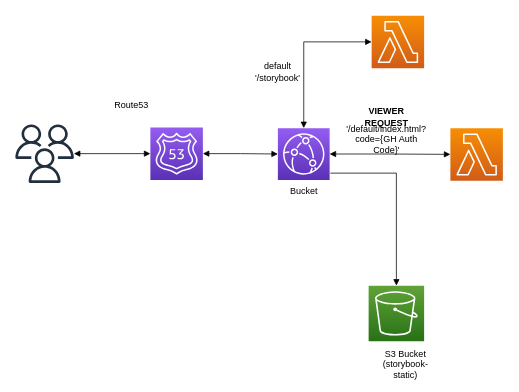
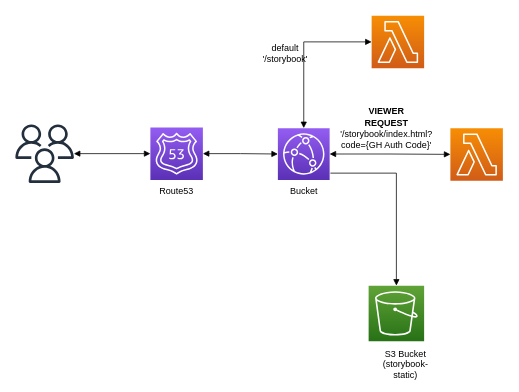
- <mxCell id="11" value="default '/storybook'" style="text;html=1;strokeColor=none;fillColor=none;align=center;verticalAlign=middle;whiteSpace=wrap;rounded=0;" parent="1" vertex="1"><mxGeometry x="340" y="80" width="60" height="30" as="geometry" /></mxCell>
+ <mxCell id="11" value="default '/storybook'" style="text;html=1;strokeColor=none;fillColor=none;align=center;verticalAlign=middle;whiteSpace=wrap;rounded=0;" parent="1" vertex="1"><mxGeometry x="350" y="55" width="60" height="30" as="geometry" /></mxCell>
- <mxCell id="14" value="Route53" style="text;html=1;strokeColor=none;fillColor=none;align=center;verticalAlign=middle;whiteSpace=wrap;rounded=0;" parent="1" vertex="1"><mxGeometry x="145" y="124" width="60" height="30" as="geometry" /></mxCell>
+ <mxCell id="14" value="Route53" style="text;html=1;strokeColor=none;fillColor=none;align=center;verticalAlign=middle;whiteSpace=wrap;rounded=0;" parent="1" vertex="1"><mxGeometry x="205" y="239" width="60" height="30" as="geometry" /></mxCell>
- <mxCell id="12" value="'/default/index.html?code={GH Auth Code}'" style="text;html=1;strokeColor=none;fillColor=none;align=center;verticalAlign=middle;whiteSpace=wrap;rounded=0;" parent="1" vertex="1"><mxGeometry x="460" y="180" width="110" height="10" as="geometry" /></mxCell>
+ <mxCell id="12" value="'/storybook/index.html?code={GH Auth Code}'" style="text;html=1;strokeColor=none;fillColor=none;align=center;verticalAlign=middle;whiteSpace=wrap;rounded=0;" parent="1" vertex="1"><mxGeometry x="460" y="180" width="110" height="10" as="geometry" /></mxCell>
